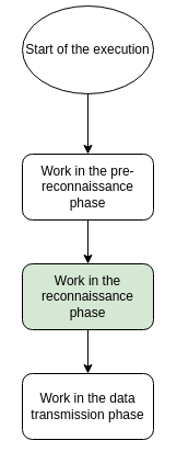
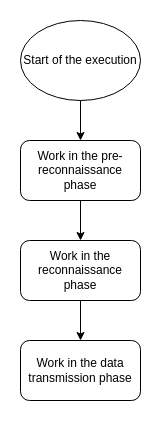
- <mxCell id="2" value="&lt;span&gt;Start of the execution&lt;/span&gt;" style="ellipse;whiteSpace=wrap;html=1;" vertex="1" parent="1"><mxGeometry x="20" y="5" width="120" height="80" as="geometry" /></mxCell>
+ <mxCell id="2" value="&lt;span&gt;Start of the execution&lt;/span&gt;" style="ellipse;whiteSpace=wrap;html=1;" vertex="1" parent="1"><mxGeometry x="20" width="120" height="80" as="geometry" y="20" /></mxCell>
- <mxCell id="5" value="Work in the reconnaissance phase" style="rounded=1;whiteSpace=wrap;html=1;fillColor=#d5e8d4;" vertex="1" parent="1"><mxGeometry x="20" y="240" width="120" height="60" as="geometry" /></mxCell>
+ <mxCell id="5" value="Work in the reconnaissance phase" style="rounded=1;whiteSpace=wrap;html=1;" vertex="1" parent="1"><mxGeometry x="20" y="240" width="120" height="60" as="geometry" /></mxCell>
